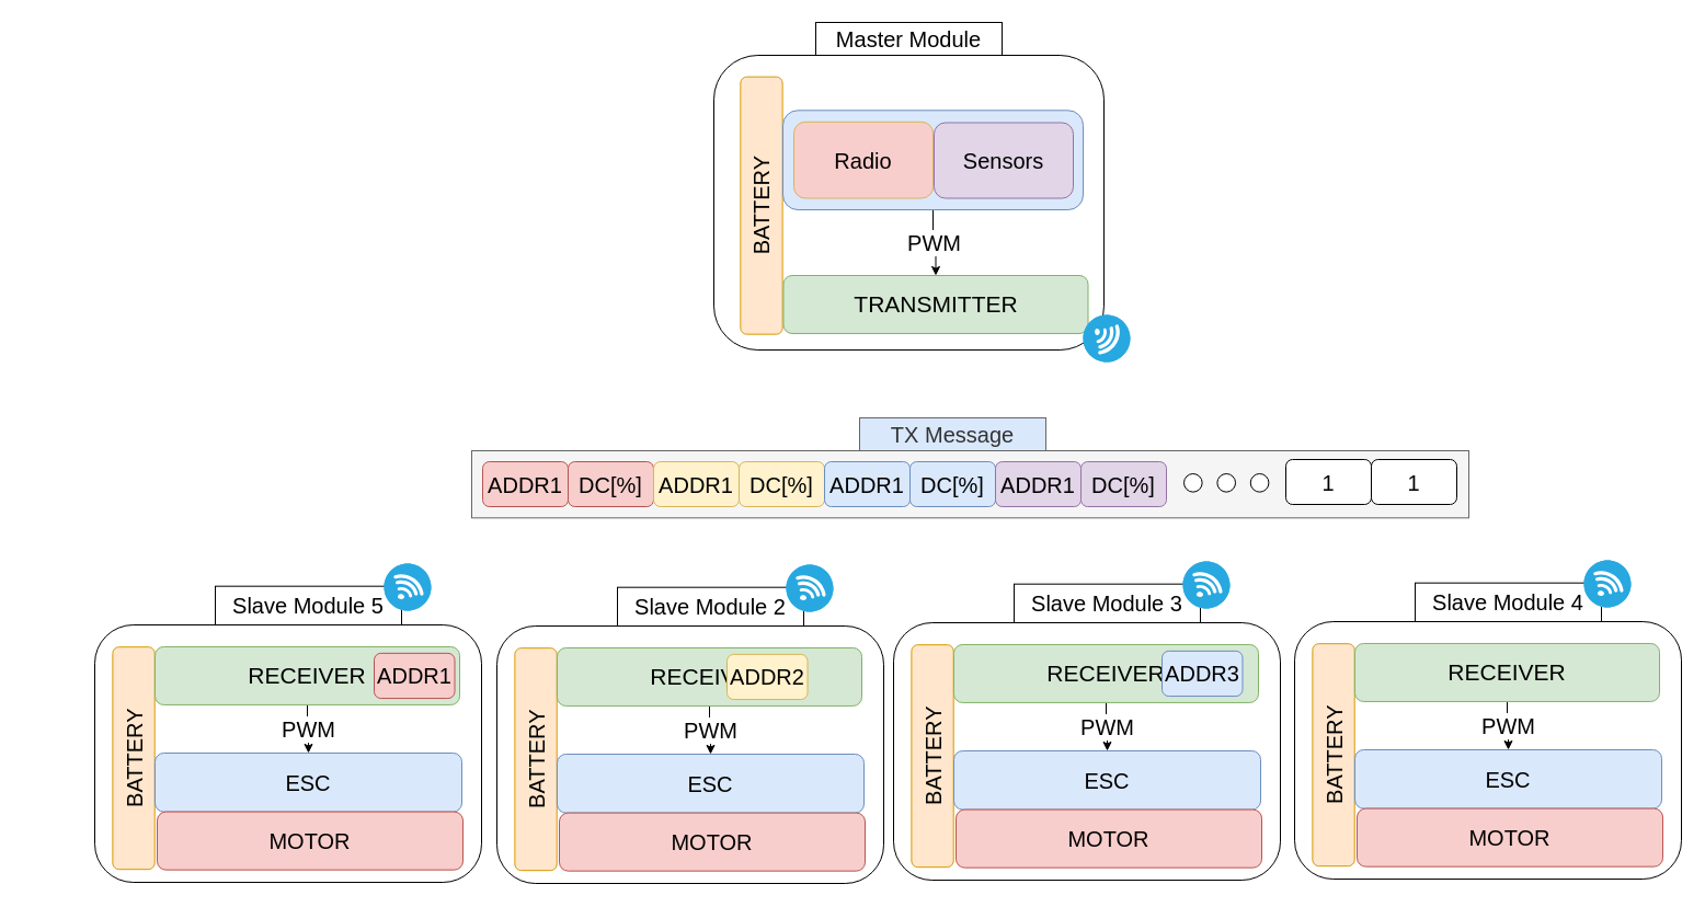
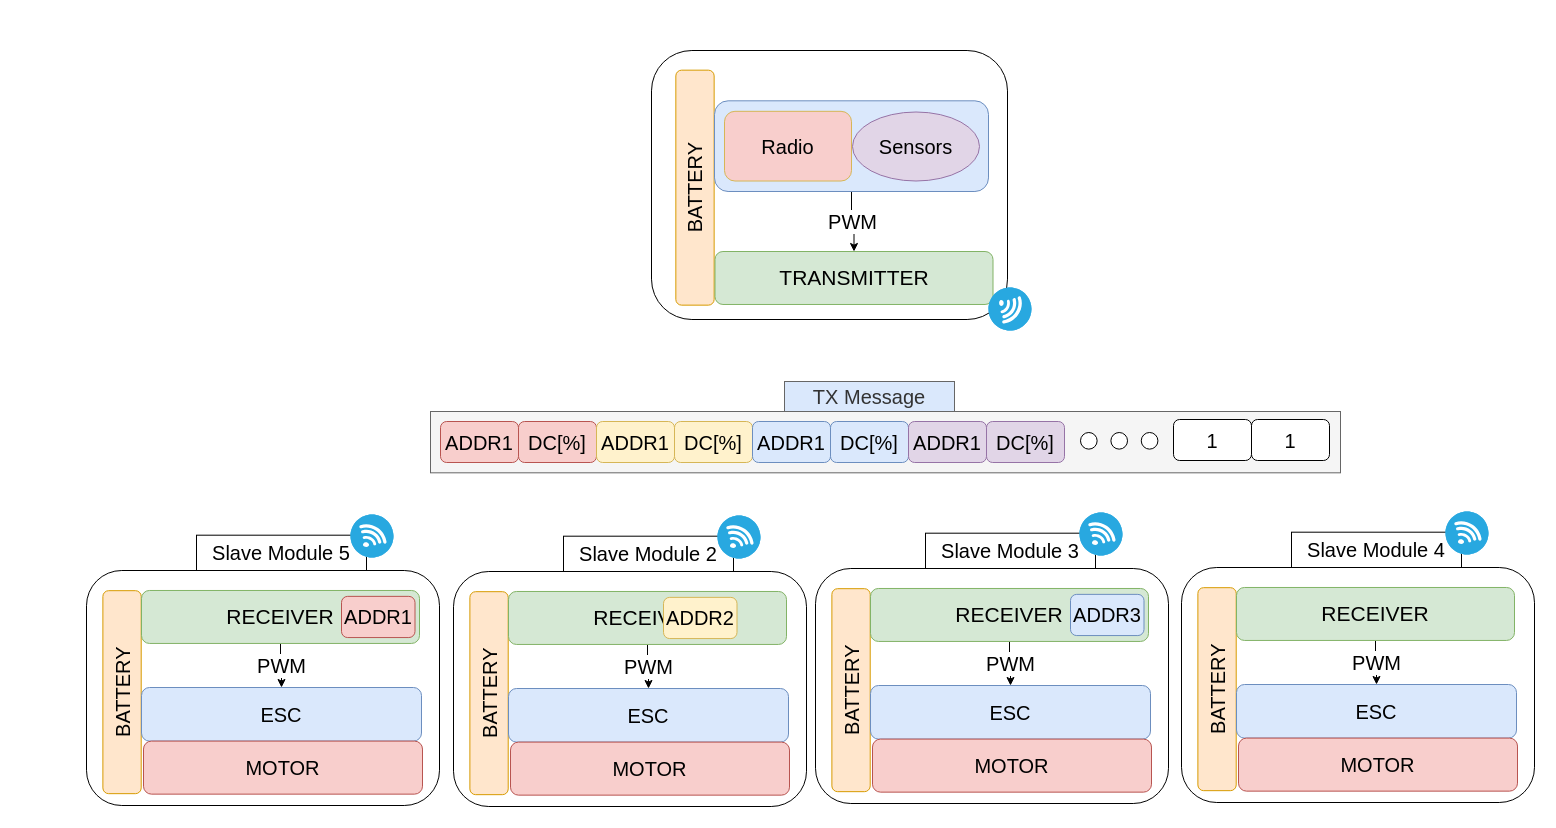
- <mxCell id="43" value="&lt;font style=&quot;font-size: 20px;&quot;&gt;Master Module&lt;/font&gt;" style="rounded=0;whiteSpace=wrap;html=1;" parent="41" vertex="1"><mxGeometry x="93" width="170" height="30" as="geometry" /></mxCell>
- <mxCell id="48" value="&lt;font style=&quot;font-size: 20px;&quot;&gt;Sensors&lt;/font&gt;" style="rounded=1;whiteSpace=wrap;html=1;fillColor=#e1d5e7;strokeColor=#9673a6;" parent="41" vertex="1"><mxGeometry x="201" y="91.5" width="127" height="69" as="geometry" /></mxCell>
+ <mxCell id="48" value="&lt;font style=&quot;font-size: 20px;&quot;&gt;Sensors&lt;/font&gt;" style="ellipse;whiteSpace=wrap;html=1;fillColor=#e1d5e7;strokeColor=#9673a6;" parent="41" vertex="1"><mxGeometry x="201" y="91.5" width="127" height="69" as="geometry" /></mxCell>
- <mxCell id="29" value="&lt;font style=&quot;font-size: 20px;&quot;&gt;ADDR3&lt;/font&gt;" style="rounded=1;whiteSpace=wrap;html=1;fillColor=#dae8fc;strokeColor=#6c8ebf;" vertex="1" parent="22"><mxGeometry x="245" y="81.865" width="73.5" height="41.198" as="geometry" /></mxCell>
+ <mxCell id="29" value="&lt;font style=&quot;font-size: 20px;&quot;&gt;ADDR3&lt;/font&gt;" style="rounded=1;whiteSpace=wrap;html=1;fillColor=#dae8fc;strokeColor=#6c8ebf;" vertex="1" parent="22"><mxGeometry x="255" y="81.865" width="73.5" height="41.198" as="geometry" /></mxCell>
